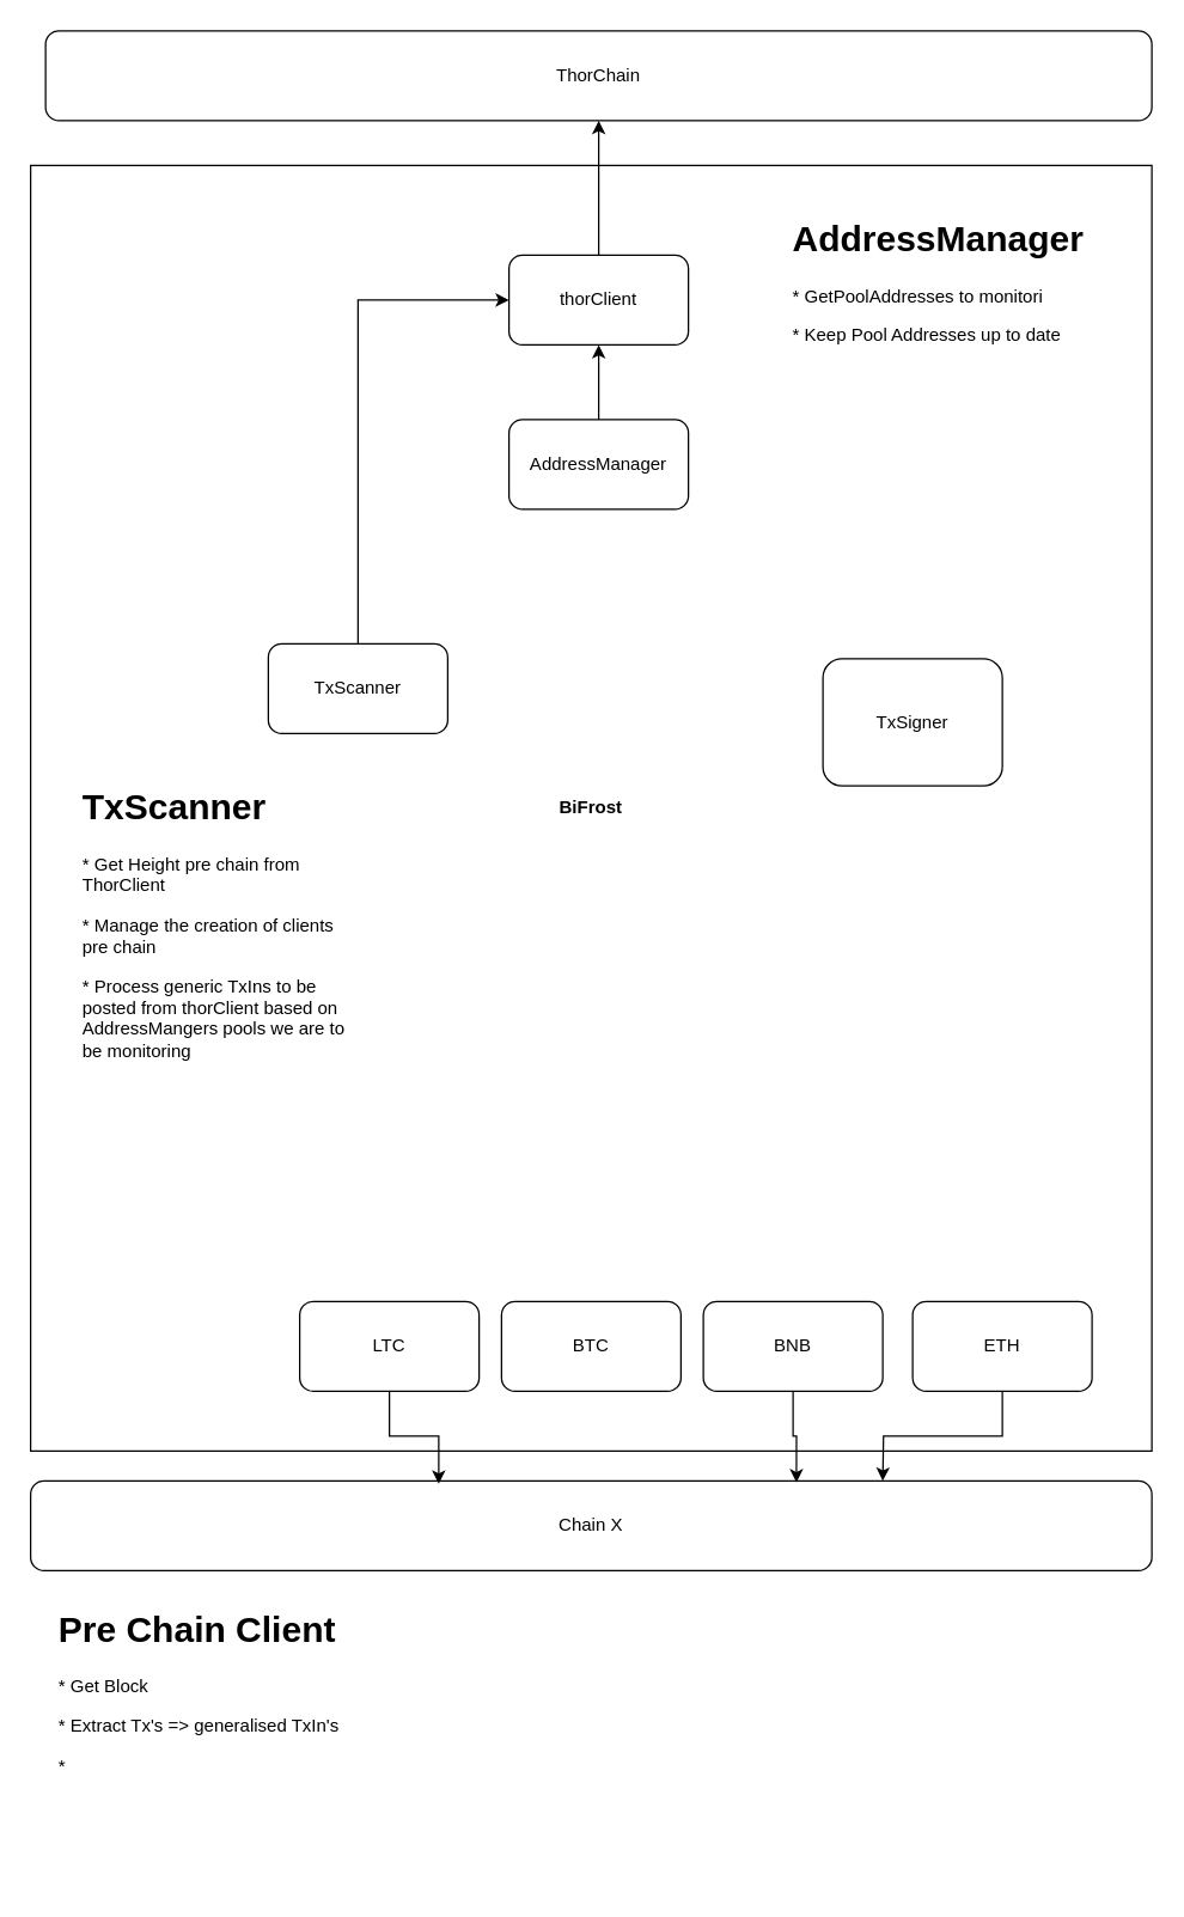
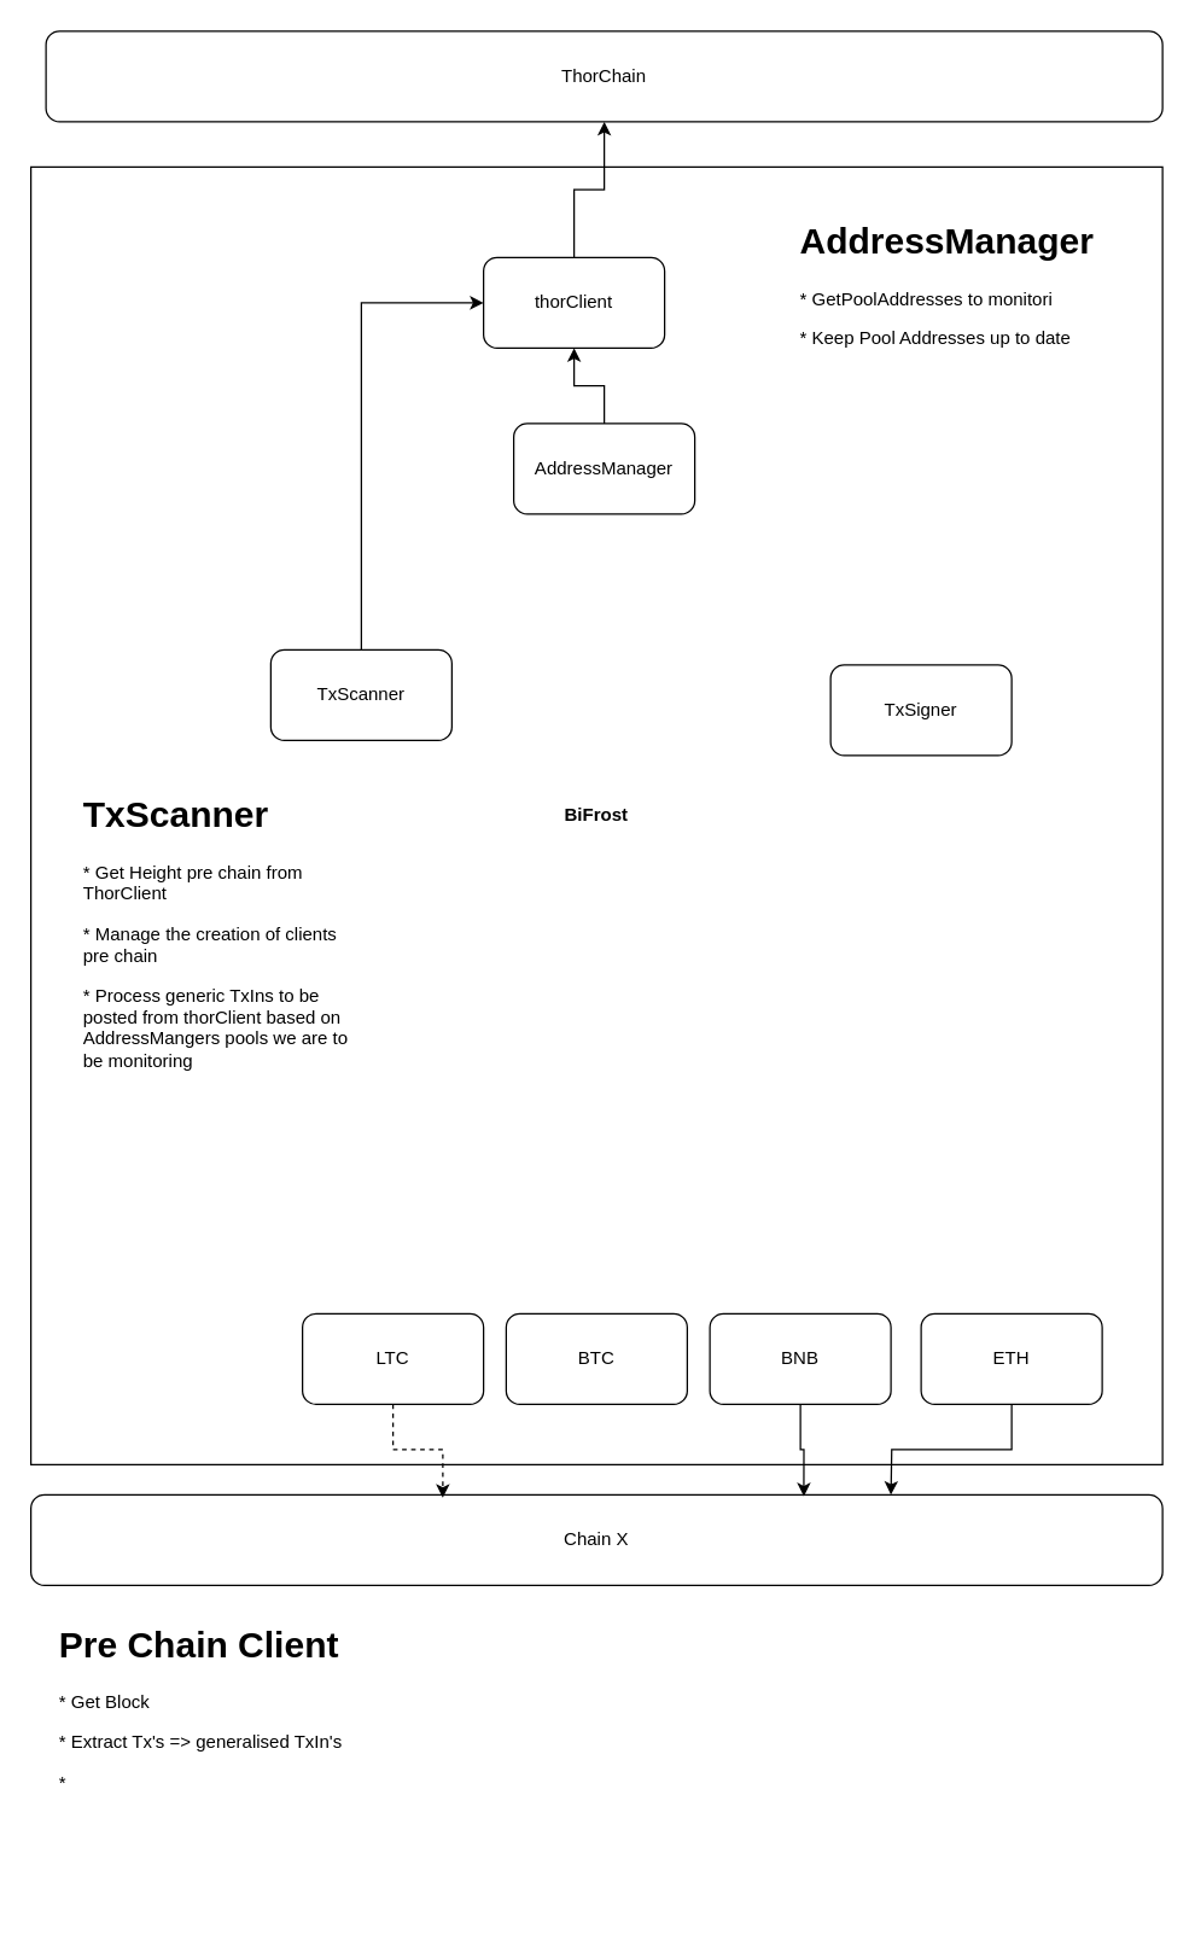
- <mxCell id="13" value="thorClient" style="rounded=1;whiteSpace=wrap;html=1;" parent="1" vertex="1"><mxGeometry x="340" y="170" width="120" height="60" as="geometry" /></mxCell>
+ <mxCell id="13" value="thorClient" style="rounded=1;whiteSpace=wrap;html=1;" parent="1" vertex="1"><mxGeometry x="320" y="170" width="120" height="60" as="geometry" /></mxCell>
- <mxCell id="16" value="TxSigner" style="rounded=1;whiteSpace=wrap;html=1;" parent="1" vertex="1"><mxGeometry x="550" y="440" width="120" height="85" as="geometry" /></mxCell>
+ <mxCell id="16" value="TxSigner" style="rounded=1;whiteSpace=wrap;html=1;" parent="1" vertex="1"><mxGeometry x="550" y="440" width="120" height="60" as="geometry" /></mxCell>
- <mxCell id="14" style="edgeStyle=orthogonalEdgeStyle;rounded=0;orthogonalLoop=1;jettySize=auto;html=1;exitX=0.5;exitY=1;exitDx=0;exitDy=0;entryX=0.364;entryY=0.033;entryDx=0;entryDy=0;entryPerimeter=0;" parent="1" source="15" target="4" edge="1"><mxGeometry relative="1" as="geometry" /></mxCell>
+ <mxCell id="14" style="edgeStyle=orthogonalEdgeStyle;rounded=0;orthogonalLoop=1;jettySize=auto;html=1;exitX=0.5;exitY=1;exitDx=0;exitDy=0;entryX=0.364;entryY=0.033;entryDx=0;entryDy=0;entryPerimeter=0;dashed=1;" parent="1" source="15" target="4" edge="1"><mxGeometry relative="1" as="geometry" /></mxCell>
